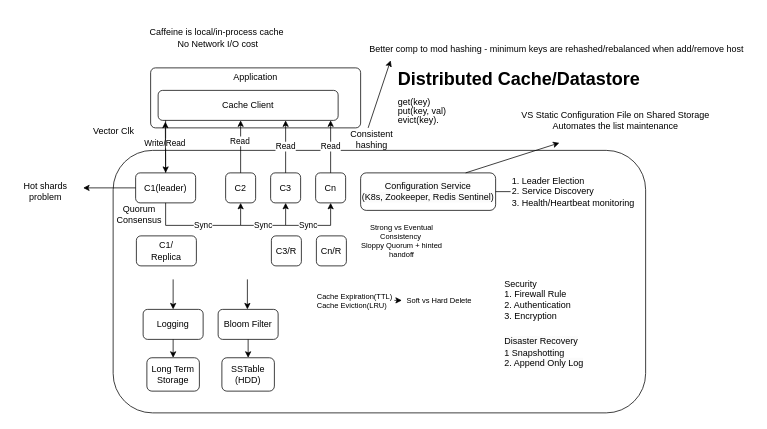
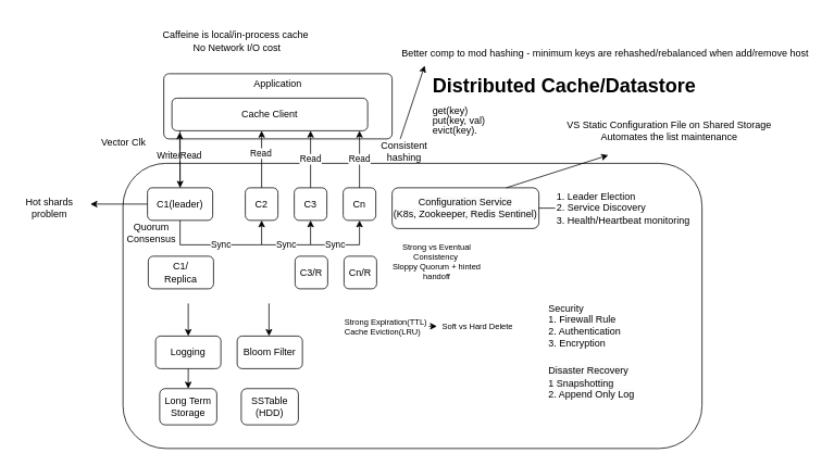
- <mxCell id="27" value="Cache Expiration(TTL)&lt;br&gt;Cache Eviction(LRU)" style="text;html=1;strokeColor=none;fillColor=none;align=left;verticalAlign=middle;whiteSpace=wrap;rounded=0;fontSize=10;" parent="1" vertex="1"><mxGeometry x="420" y="380" width="105" height="40" as="geometry" /></mxCell>
+ <mxCell id="27" value="Strong Expiration(TTL)&lt;br&gt;Cache Eviction(LRU)" style="text;html=1;strokeColor=none;fillColor=none;align=left;verticalAlign=middle;whiteSpace=wrap;rounded=0;fontSize=10;" parent="1" vertex="1"><mxGeometry x="420" y="380" width="105" height="40" as="geometry" /></mxCell>
- <mxCell id="35" value="" style="endArrow=classic;html=1;rounded=0;exitX=0.5;exitY=1;exitDx=0;exitDy=0;entryX=0.5;entryY=0;entryDx=0;entryDy=0;" parent="1" source="33" target="34" edge="1"><mxGeometry width="50" height="50" relative="1" as="geometry"><mxPoint x="500" y="461" as="sourcePoint" /><mxPoint x="550" y="411" as="targetPoint" /></mxGeometry></mxCell>
